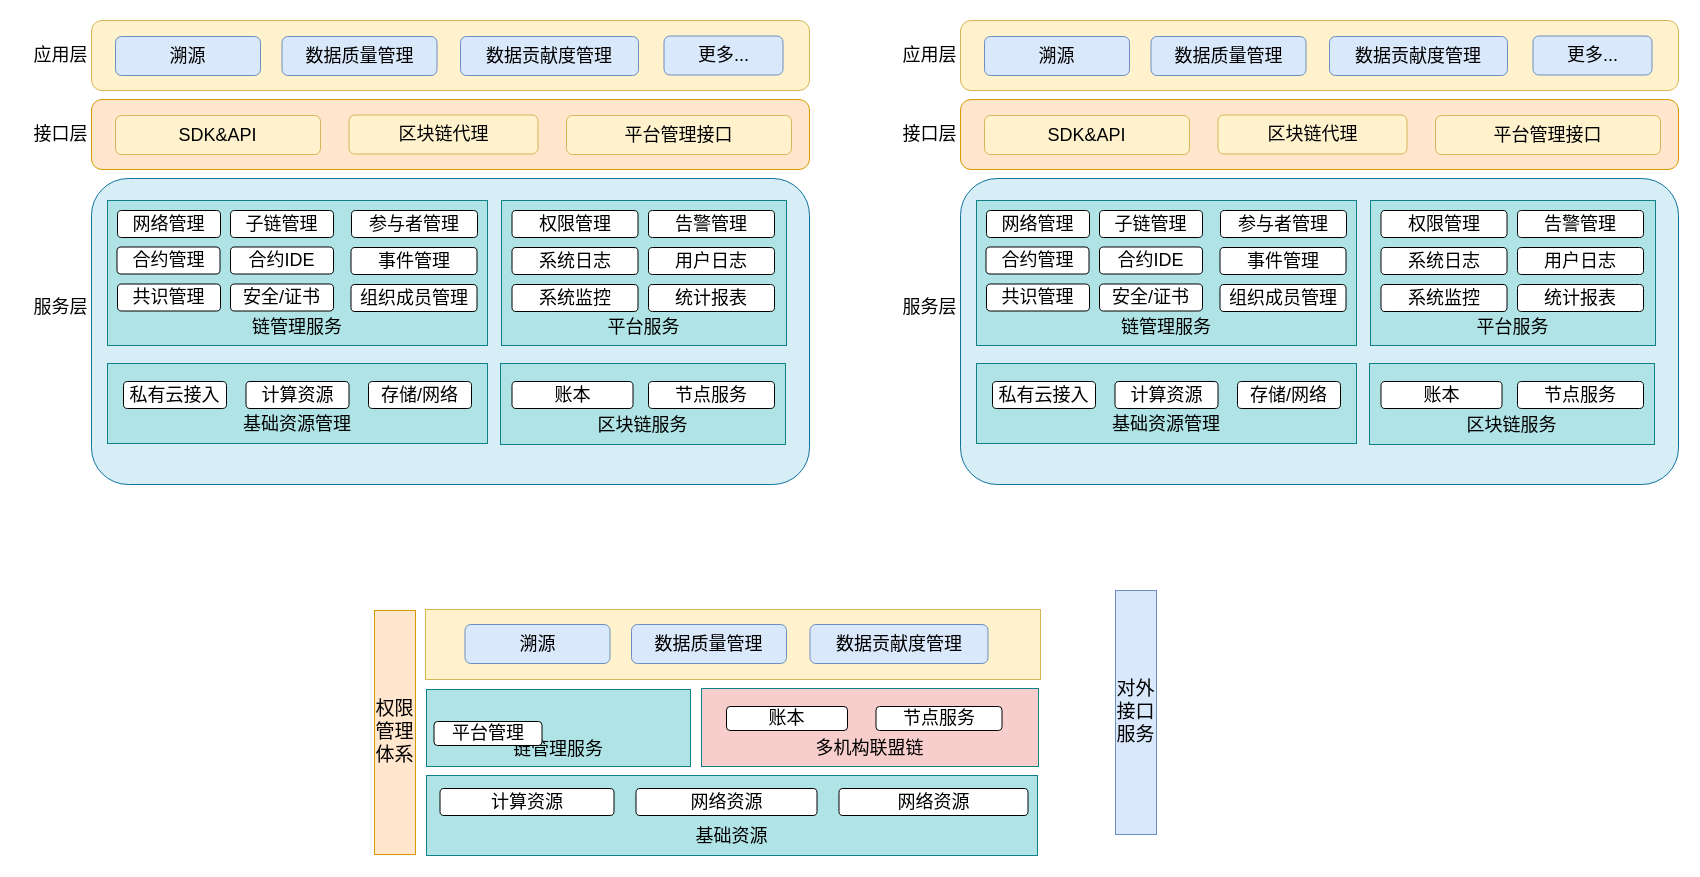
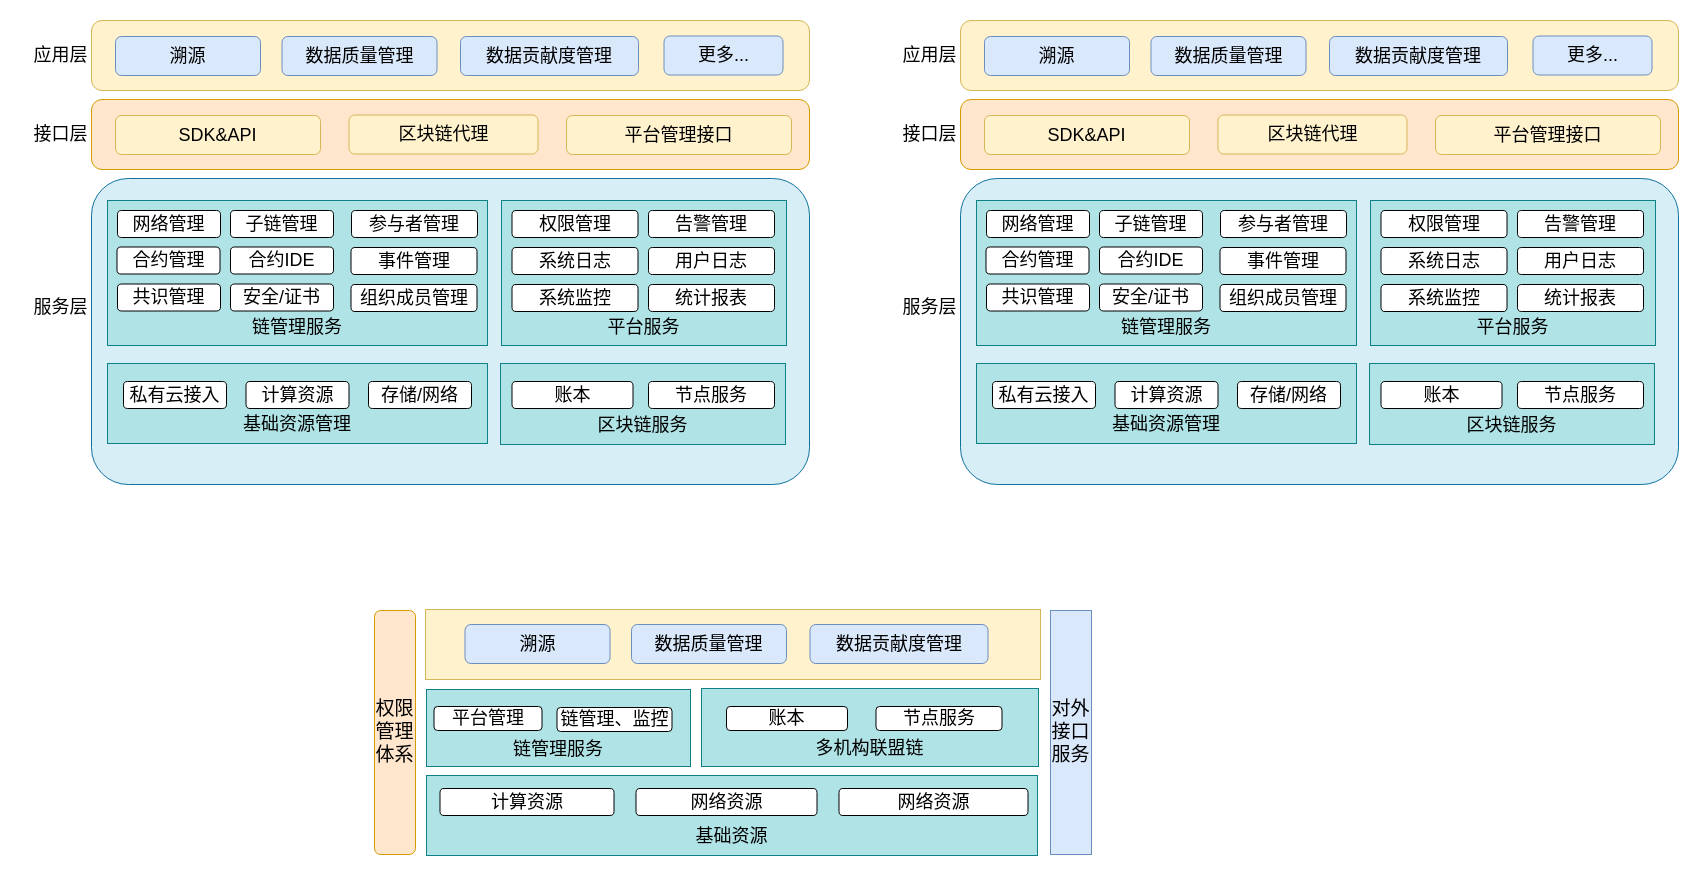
- <mxCell id="54" value="对外接口服务" style="rounded=0;whiteSpace=wrap;html=1;fillColor=#dae8fc;strokeColor=#6c8ebf;fontSize=19;" parent="1" vertex="1"><mxGeometry x="1115" y="590" width="41" height="244" as="geometry" /></mxCell>
+ <mxCell id="54" value="对外接口服务" style="rounded=0;whiteSpace=wrap;html=1;fillColor=#dae8fc;strokeColor=#6c8ebf;fontSize=19;" parent="1" vertex="1"><mxGeometry x="1050" y="610" width="41" height="244" as="geometry" /></mxCell>
+ <mxCell id="48" value="链管理、监控" style="rounded=1;whiteSpace=wrap;html=1;shadow=0;glass=0;comic=0;fontSize=18;" parent="1" vertex="1"><mxGeometry x="556.5" y="707" width="115" height="24" as="geometry" /></mxCell>
- <mxCell id="43" value="&lt;br&gt;&lt;br&gt;多机构联盟链" style="rounded=0;whiteSpace=wrap;html=1;shadow=0;glass=0;comic=0;fontSize=18;fillColor=#f8cecc;strokeColor=#0e8088;" parent="1" vertex="1"><mxGeometry x="701" y="688" width="337" height="78" as="geometry" /></mxCell>
+ <mxCell id="43" value="&lt;br&gt;&lt;br&gt;多机构联盟链" style="rounded=0;whiteSpace=wrap;html=1;shadow=0;glass=0;comic=0;fontSize=18;fillColor=#b0e3e6;strokeColor=#0e8088;" parent="1" vertex="1"><mxGeometry x="701" y="688" width="337" height="78" as="geometry" /></mxCell>
- <mxCell id="53" value="权限管理体系" style="rounded=0;whiteSpace=wrap;html=1;fillColor=#ffe6cc;strokeColor=#d79b00;fontSize=19;" parent="1" vertex="1"><mxGeometry x="374" y="610" width="41" height="244" as="geometry" /></mxCell>
+ <mxCell id="53" value="权限管理体系" style="whiteSpace=wrap;html=1;fillColor=#ffe6cc;strokeColor=#d79b00;fontSize=19;rounded=1;" parent="1" vertex="1"><mxGeometry x="374" y="610" width="41" height="244" as="geometry" /></mxCell>
- <mxCell id="47" value="平台管理" style="rounded=1;whiteSpace=wrap;html=1;shadow=0;glass=0;comic=0;fontSize=18;" parent="1" vertex="1"><mxGeometry x="433.5" y="721" width="108" height="24" as="geometry" /></mxCell>
+ <mxCell id="47" value="平台管理" style="rounded=1;whiteSpace=wrap;html=1;shadow=0;glass=0;comic=0;fontSize=18;" parent="1" vertex="1"><mxGeometry x="433.5" y="706" width="108" height="24" as="geometry" /></mxCell>
